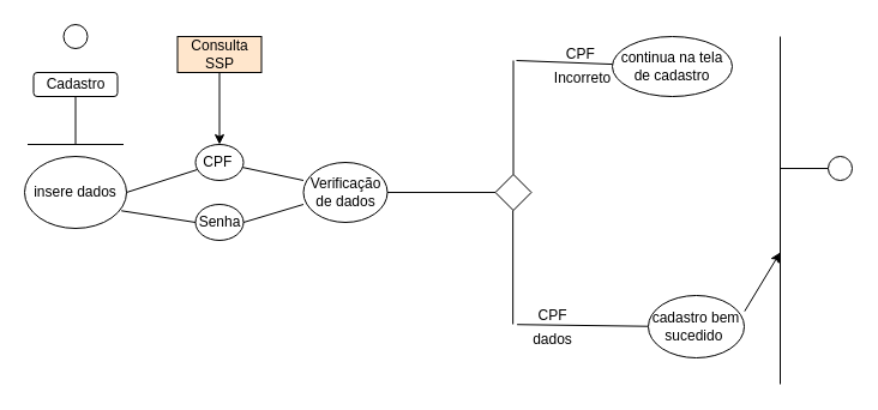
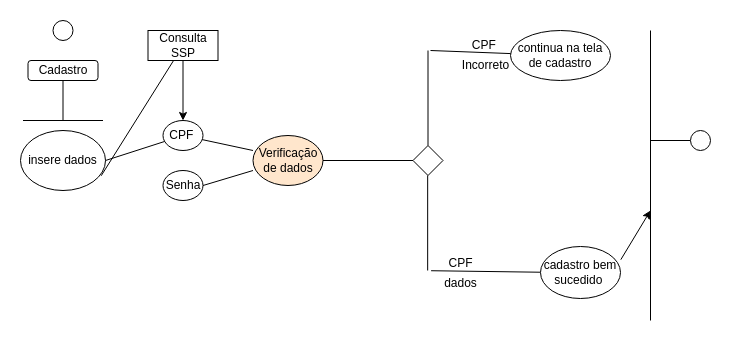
- <mxCell id="9" value="Consulta SSP" style="rounded=0;whiteSpace=wrap;html=1;fillColor=#ffe6cc;" vertex="1" parent="1"><mxGeometry x="147.5" y="30" width="70" height="30" as="geometry" /></mxCell>
+ <mxCell id="9" value="Consulta SSP" style="rounded=0;whiteSpace=wrap;html=1;" vertex="1" parent="1"><mxGeometry x="147.5" y="30" width="70" height="30" as="geometry" /></mxCell>
- <mxCell id="15" value="Verificação de dados" style="ellipse;whiteSpace=wrap;html=1;" vertex="1" parent="1"><mxGeometry x="252.5" y="135" width="70" height="50" as="geometry" /></mxCell>
+ <mxCell id="15" value="Verificação de dados" style="ellipse;whiteSpace=wrap;html=1;fillColor=#ffe6cc;" vertex="1" parent="1"><mxGeometry x="252.5" y="135" width="70" height="50" as="geometry" /></mxCell>
- <mxCell id="11" value="" style="endArrow=none;html=1;rounded=0;exitX=0.949;exitY=0.755;exitDx=0;exitDy=0;exitPerimeter=0;entryX=0;entryY=0.5;entryDx=0;entryDy=0;" edge="1" parent="1" source="5" target="8"><mxGeometry width="50" height="50" relative="1" as="geometry"><mxPoint x="110.5" y="153" as="sourcePoint" /><mxPoint x="172.5" y="162" as="targetPoint" /></mxGeometry></mxCell>
+ <mxCell id="11" value="" style="endArrow=none;html=1;rounded=0;exitX=0.949;exitY=0.755;exitDx=0;exitDy=0;exitPerimeter=0;" edge="1" parent="1" source="5" target="9"><mxGeometry width="50" height="50" relative="1" as="geometry"><mxPoint x="110.5" y="153" as="sourcePoint" /><mxPoint x="172.5" y="162" as="targetPoint" /></mxGeometry></mxCell>
